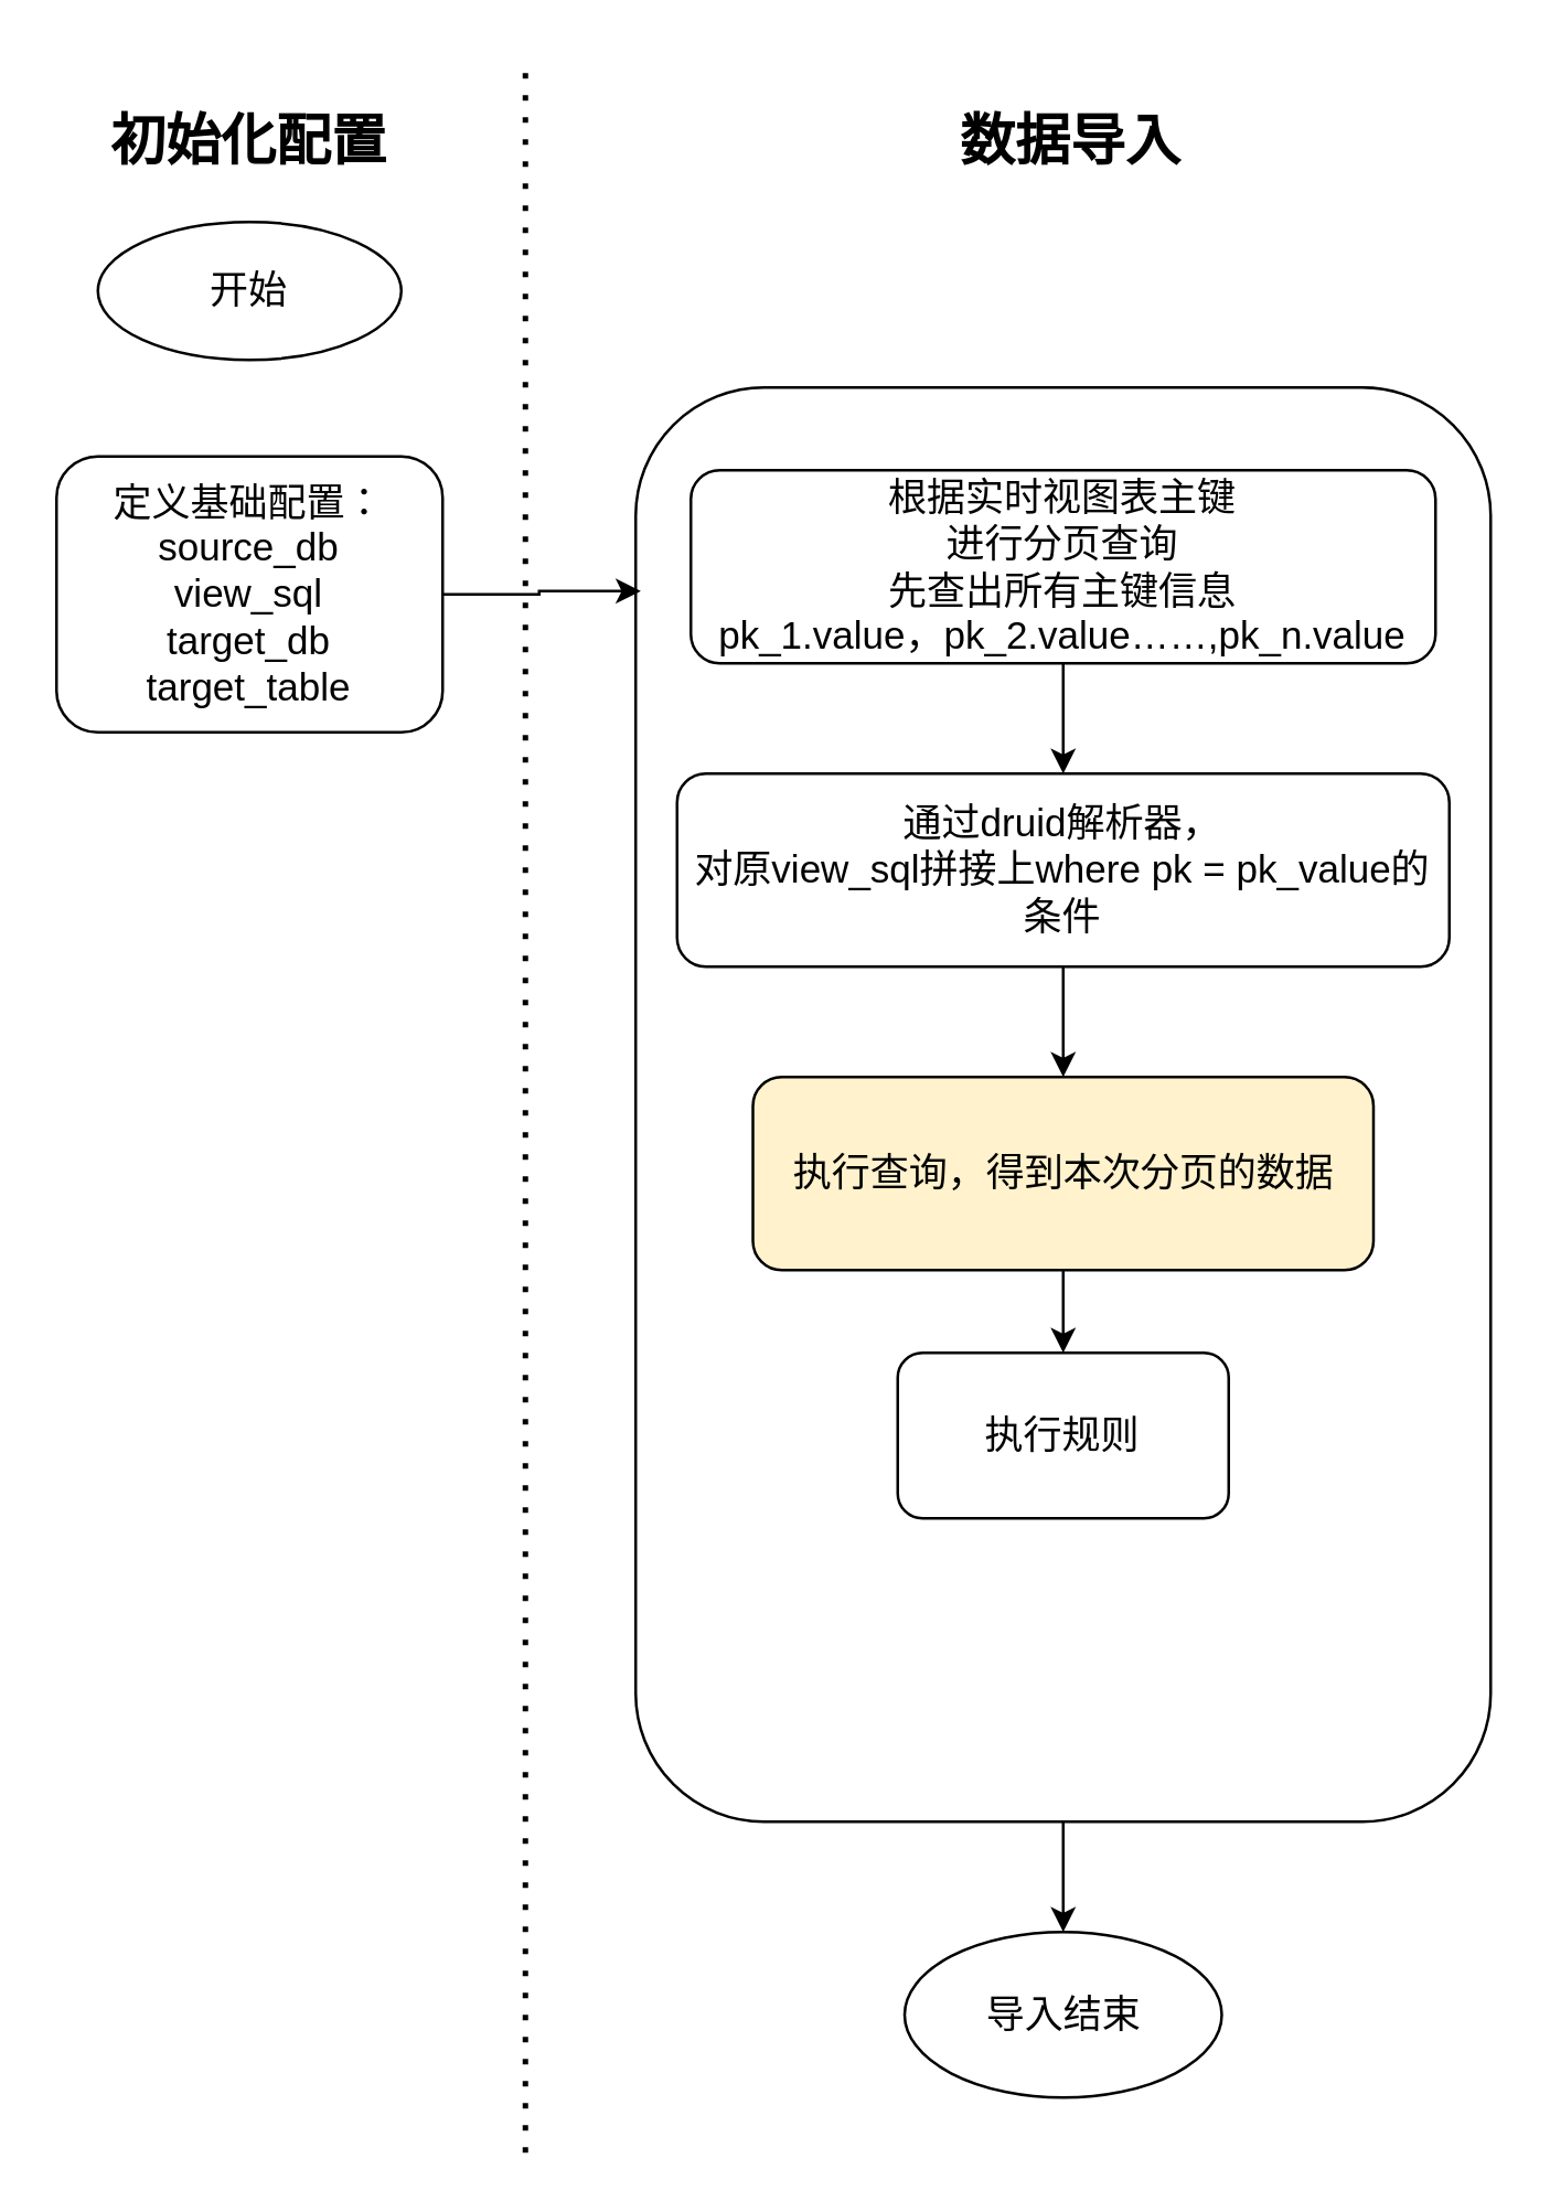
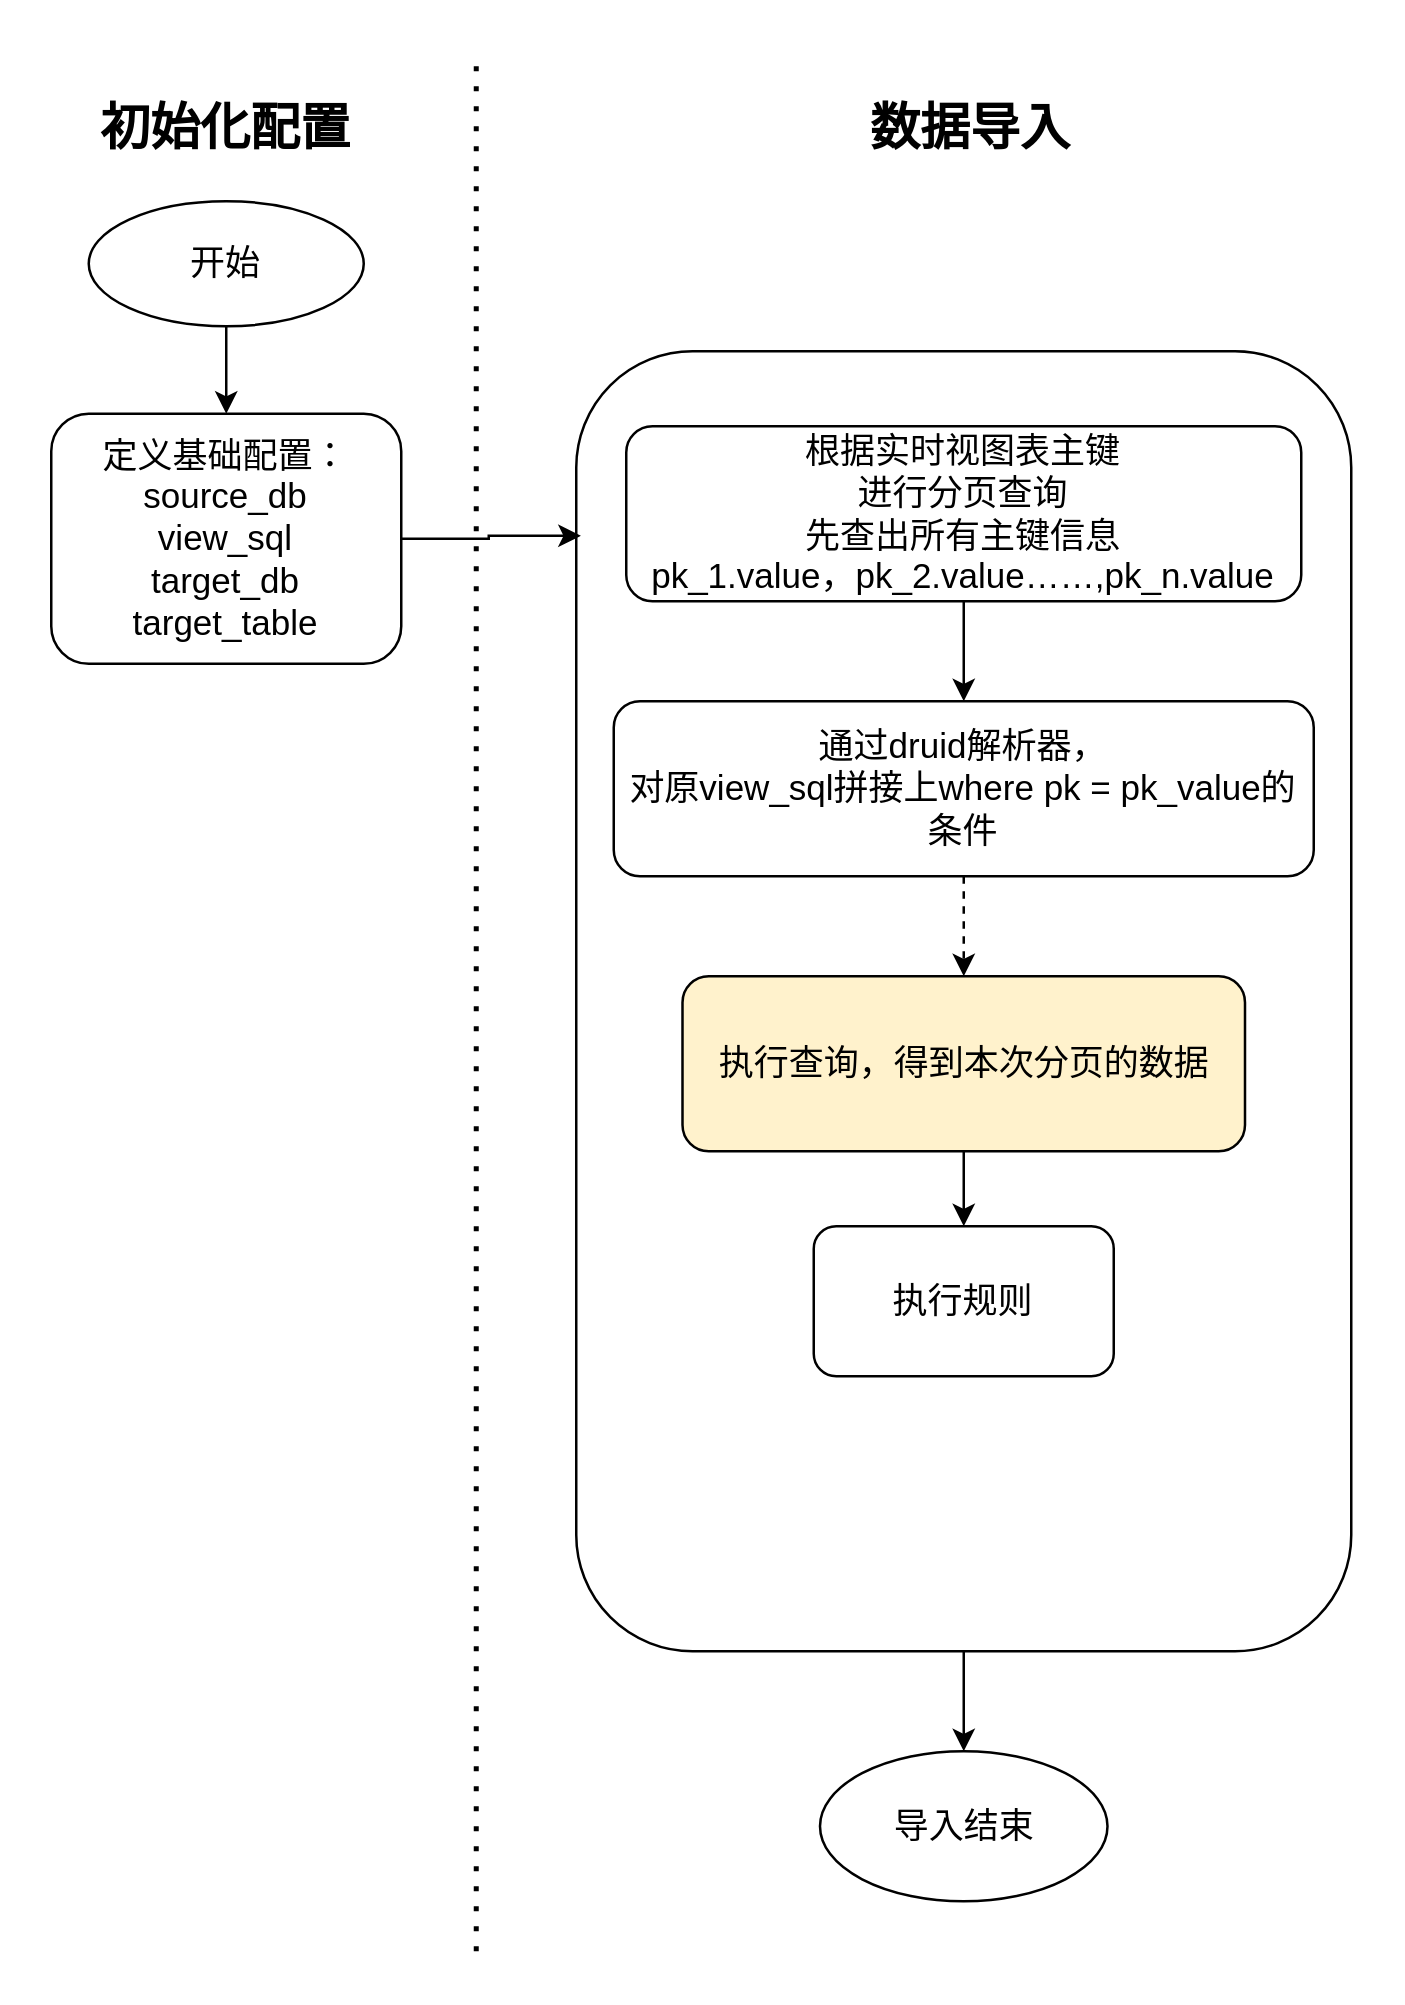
+ <mxCell id="5" style="edgeStyle=orthogonalEdgeStyle;rounded=0;orthogonalLoop=1;jettySize=auto;html=1;exitX=0.5;exitY=1;exitDx=0;exitDy=0;entryX=0.5;entryY=0;entryDx=0;entryDy=0;" edge="1" parent="1" source="6" target="8"><mxGeometry relative="1" as="geometry" /></mxCell>
- <mxCell id="13" value="" style="edgeStyle=orthogonalEdgeStyle;rounded=0;orthogonalLoop=1;jettySize=auto;html=1;" edge="1" parent="1" source="14" target="16"><mxGeometry relative="1" as="geometry" /></mxCell>
+ <mxCell id="13" value="" style="edgeStyle=orthogonalEdgeStyle;rounded=0;orthogonalLoop=1;jettySize=auto;html=1;dashed=1;" edge="1" parent="1" source="14" target="16"><mxGeometry relative="1" as="geometry" /></mxCell>
